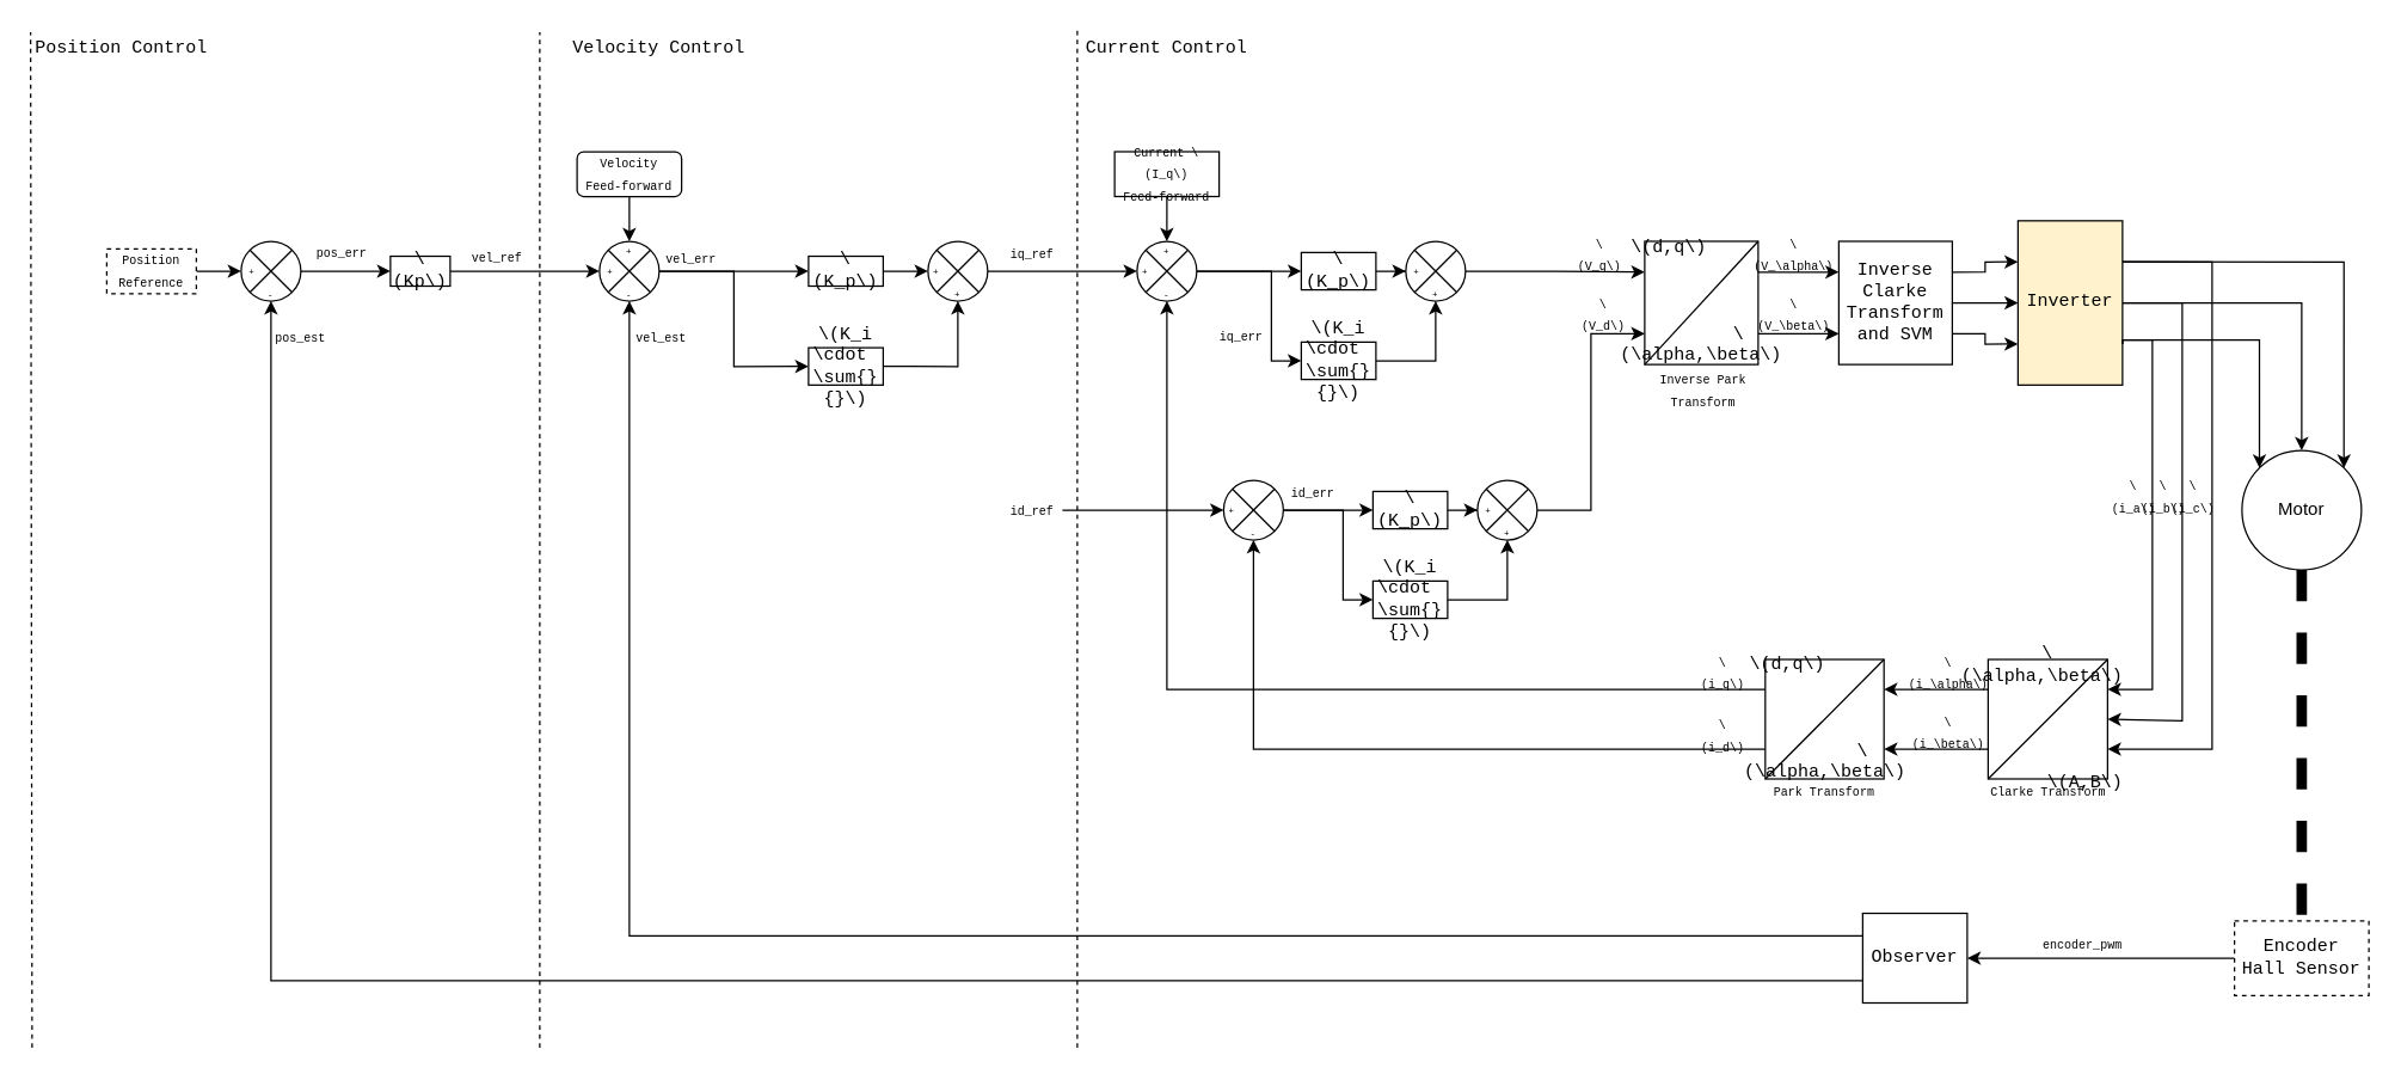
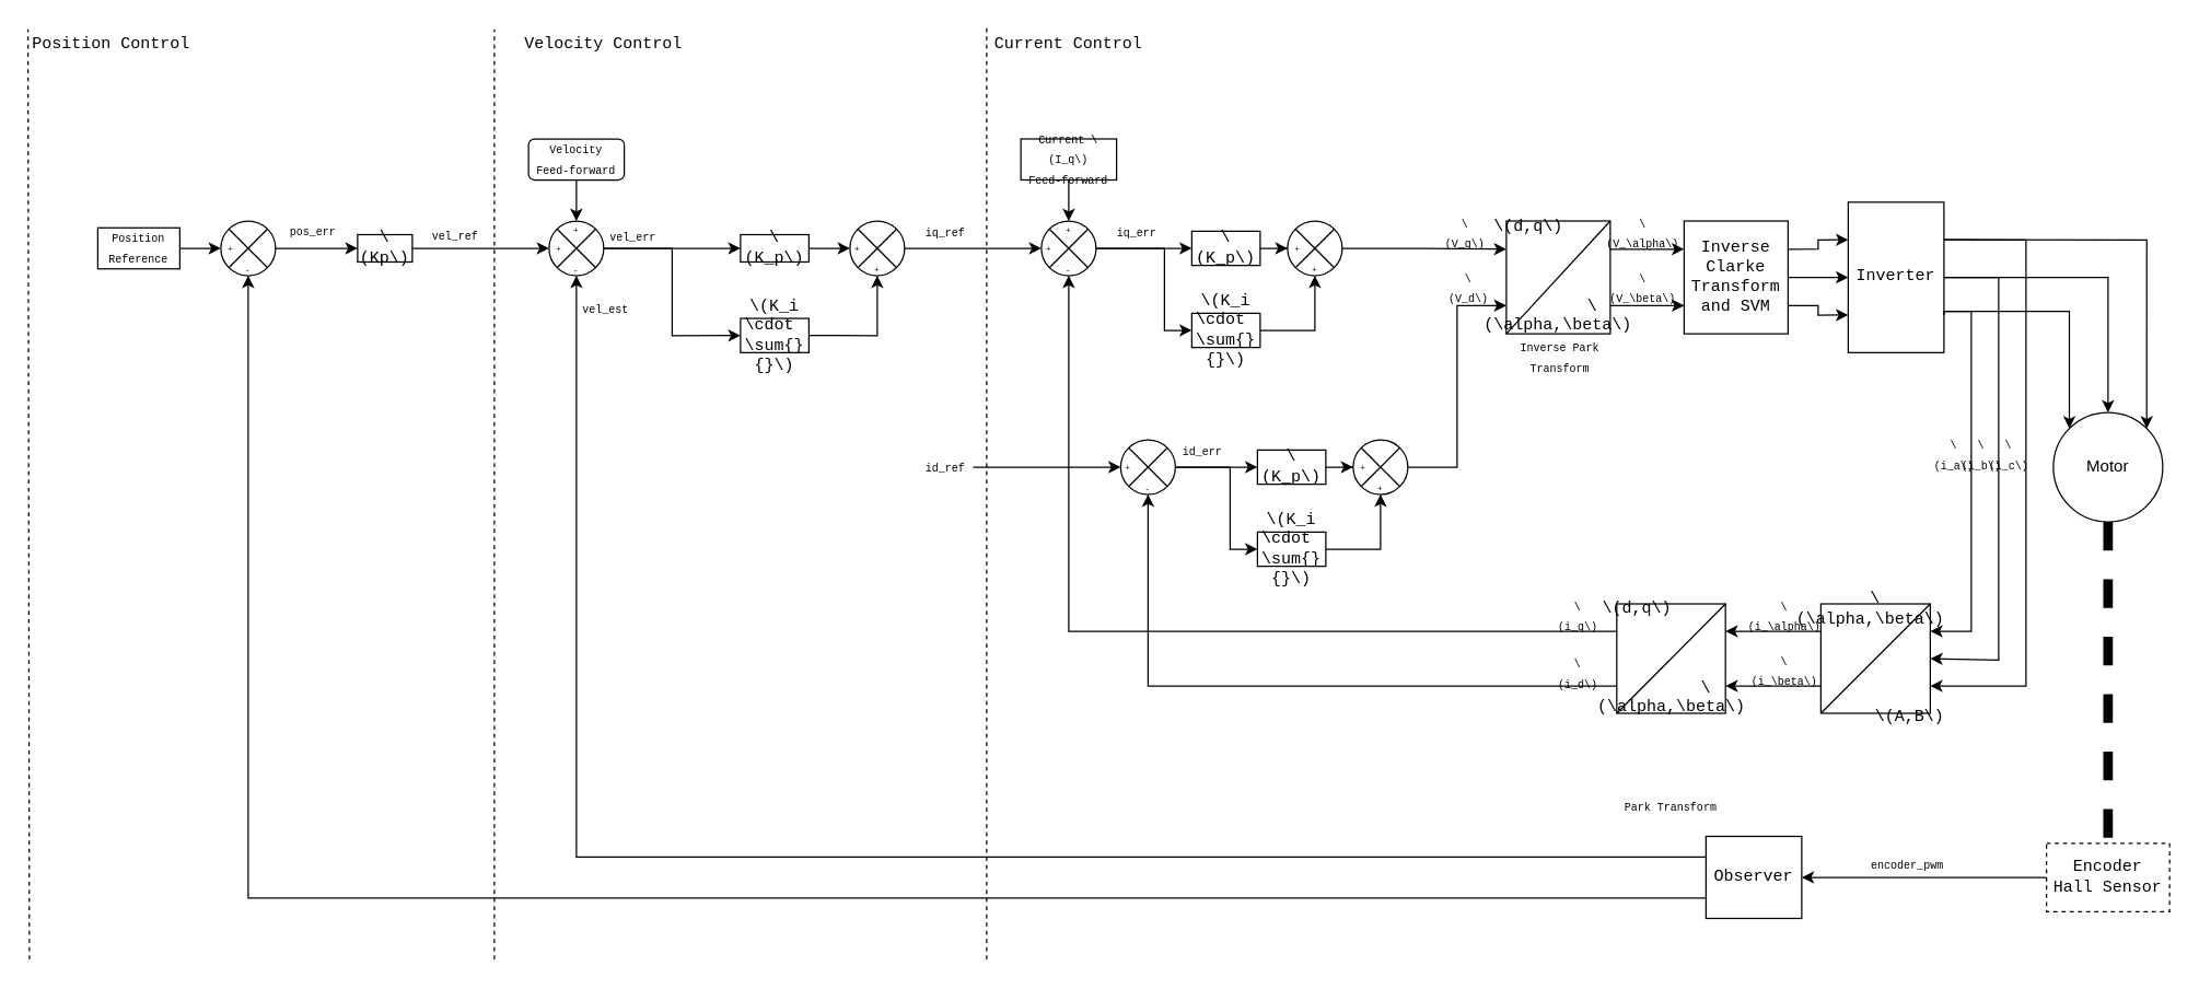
- <mxCell id="16" value="&lt;font style=&quot;font-size: 8px;&quot;&gt;Position&lt;br&gt;Reference&lt;/font&gt;" style="rounded=0;whiteSpace=wrap;html=1;fontFamily=Courier New;dashed=1;" vertex="1" parent="1"><mxGeometry x="71" y="166" width="60" height="30" as="geometry" /></mxCell>
+ <mxCell id="16" value="&lt;font style=&quot;font-size: 8px;&quot;&gt;Position&lt;br&gt;Reference&lt;/font&gt;" style="rounded=0;whiteSpace=wrap;html=1;fontFamily=Courier New;" vertex="1" parent="1"><mxGeometry x="71" y="166" width="60" height="30" as="geometry" /></mxCell>
- <mxCell id="39" value="Inverter" style="rounded=0;whiteSpace=wrap;html=1;fontFamily=Courier New;fillColor=#fff2cc;" vertex="1" parent="1"><mxGeometry x="1351" y="147.26" width="70" height="110" as="geometry" /></mxCell>
+ <mxCell id="39" value="Inverter" style="rounded=0;whiteSpace=wrap;html=1;fontFamily=Courier New;" vertex="1" parent="1"><mxGeometry x="1351" y="147.26" width="70" height="110" as="geometry" /></mxCell>
- <mxCell id="67" value="&lt;font style=&quot;font-size: 8px;&quot; face=&quot;Courier New&quot;&gt;iq_err&lt;/font&gt;" style="text;html=1;strokeColor=none;fillColor=none;align=center;verticalAlign=middle;whiteSpace=wrap;rounded=0;" vertex="1" parent="1"><mxGeometry x="811" y="216" width="40" height="15" as="geometry" /></mxCell>
+ <mxCell id="67" value="&lt;font style=&quot;font-size: 8px;&quot; face=&quot;Courier New&quot;&gt;iq_err&lt;/font&gt;" style="text;html=1;strokeColor=none;fillColor=none;align=center;verticalAlign=middle;whiteSpace=wrap;rounded=0;" vertex="1" parent="1"><mxGeometry x="811" y="161" width="40" height="15" as="geometry" /></mxCell>
- <mxCell id="65" value="&lt;font style=&quot;font-size: 8px;&quot; face=&quot;Courier New&quot;&gt;pos_est&lt;/font&gt;" style="text;html=1;strokeColor=none;fillColor=none;align=center;verticalAlign=middle;whiteSpace=wrap;rounded=0;" vertex="1" parent="1"><mxGeometry x="181" y="217.26" width="40" height="15" as="geometry" /></mxCell>
- <mxCell id="95" value="&lt;font style=&quot;font-size: 8px;&quot; face=&quot;Courier New&quot;&gt;Park Transform&lt;/font&gt;" style="text;html=1;strokeColor=none;fillColor=none;align=center;verticalAlign=middle;whiteSpace=wrap;rounded=0;" vertex="1" parent="1"><mxGeometry x="1185" y="521" width="73" height="15" as="geometry" /></mxCell>
+ <mxCell id="95" value="&lt;font style=&quot;font-size: 8px;&quot; face=&quot;Courier New&quot;&gt;Park Transform&lt;/font&gt;" style="text;html=1;strokeColor=none;fillColor=none;align=center;verticalAlign=middle;whiteSpace=wrap;rounded=0;" vertex="1" parent="1"><mxGeometry x="1185" y="581" width="73" height="15" as="geometry" /></mxCell>
- <mxCell id="96" value="&lt;font style=&quot;font-size: 8px;&quot; face=&quot;Courier New&quot;&gt;Clarke Transform&lt;/font&gt;" style="text;html=1;strokeColor=none;fillColor=none;align=center;verticalAlign=middle;whiteSpace=wrap;rounded=0;" vertex="1" parent="1"><mxGeometry x="1326.75" y="521" width="88.5" height="15" as="geometry" /></mxCell>
